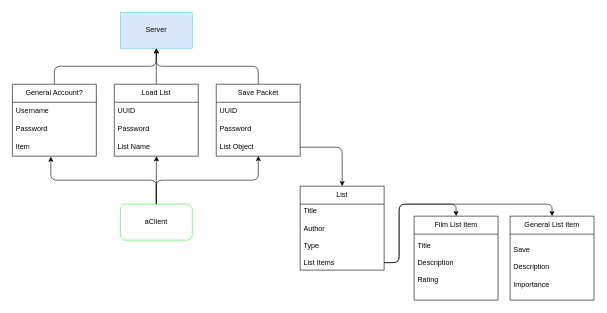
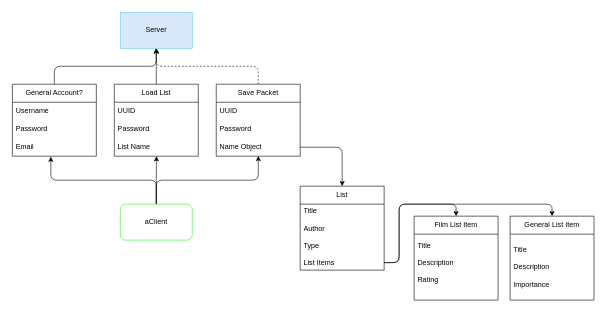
- <mxCell id="26" style="edgeStyle=orthogonalEdgeStyle;html=1;exitX=0.5;exitY=0;exitDx=0;exitDy=0;entryX=0.5;entryY=1;entryDx=0;entryDy=0;endArrow=open;" edge="1" parent="1" source="27" target="2"><mxGeometry relative="1" as="geometry" /></mxCell>
+ <mxCell id="26" style="edgeStyle=orthogonalEdgeStyle;html=1;exitX=0.5;exitY=0;exitDx=0;exitDy=0;entryX=0.5;entryY=1;entryDx=0;entryDy=0;" edge="1" parent="1" source="27" target="2"><mxGeometry relative="1" as="geometry" /></mxCell>
- <mxCell id="7" style="edgeStyle=orthogonalEdgeStyle;html=1;exitX=0.5;exitY=0;exitDx=0;exitDy=0;entryX=0.5;entryY=1;entryDx=0;entryDy=0;fontColor=#38F024;" parent="1" source="8" target="2" edge="1"><mxGeometry relative="1" as="geometry" /></mxCell>
+ <mxCell id="7" style="edgeStyle=orthogonalEdgeStyle;html=1;exitX=0.5;exitY=0;exitDx=0;exitDy=0;entryX=0.5;entryY=1;entryDx=0;entryDy=0;fontColor=#38F024;dashed=1;" parent="1" source="8" target="2" edge="1"><mxGeometry relative="1" as="geometry" /></mxCell>
- <mxCell id="30" value="Item" style="text;strokeColor=none;fillColor=none;align=left;verticalAlign=middle;spacingLeft=4;spacingRight=4;overflow=hidden;points=[[0,0.5],[1,0.5]];portConstraint=eastwest;rotatable=0;whiteSpace=wrap;html=1;" vertex="1" parent="27"><mxGeometry y="90" width="140" height="30" as="geometry" /></mxCell>
+ <mxCell id="30" value="Email" style="text;strokeColor=none;fillColor=none;align=left;verticalAlign=middle;spacingLeft=4;spacingRight=4;overflow=hidden;points=[[0,0.5],[1,0.5]];portConstraint=eastwest;rotatable=0;whiteSpace=wrap;html=1;" vertex="1" parent="27"><mxGeometry y="90" width="140" height="30" as="geometry" /></mxCell>
- <mxCell id="11" value="List Object" style="text;strokeColor=none;fillColor=none;align=left;verticalAlign=middle;spacingLeft=4;spacingRight=4;overflow=hidden;points=[[0,0.5],[1,0.5]];portConstraint=eastwest;rotatable=0;whiteSpace=wrap;html=1;" parent="8" vertex="1"><mxGeometry y="90" width="140" height="30" as="geometry" /></mxCell>
+ <mxCell id="11" value="Name Object" style="text;strokeColor=none;fillColor=none;align=left;verticalAlign=middle;spacingLeft=4;spacingRight=4;overflow=hidden;points=[[0,0.5],[1,0.5]];portConstraint=eastwest;rotatable=0;whiteSpace=wrap;html=1;" parent="8" vertex="1"><mxGeometry y="90" width="140" height="30" as="geometry" /></mxCell>
- <mxCell id="18" value="Save&lt;br&gt;&lt;br&gt;Description&lt;br&gt;&lt;br&gt;Importance&lt;br&gt;" style="text;strokeColor=none;fillColor=none;align=left;verticalAlign=middle;spacingLeft=4;spacingRight=4;overflow=hidden;points=[[0,0.5],[1,0.5]];portConstraint=eastwest;rotatable=0;whiteSpace=wrap;html=1;" parent="17" vertex="1"><mxGeometry y="30" width="140" height="110" as="geometry" /></mxCell>
+ <mxCell id="18" value="Title&lt;br&gt;&lt;br&gt;Description&lt;br&gt;&lt;br&gt;Importance&lt;br&gt;" style="text;strokeColor=none;fillColor=none;align=left;verticalAlign=middle;spacingLeft=4;spacingRight=4;overflow=hidden;points=[[0,0.5],[1,0.5]];portConstraint=eastwest;rotatable=0;whiteSpace=wrap;html=1;" parent="17" vertex="1"><mxGeometry y="30" width="140" height="110" as="geometry" /></mxCell>
